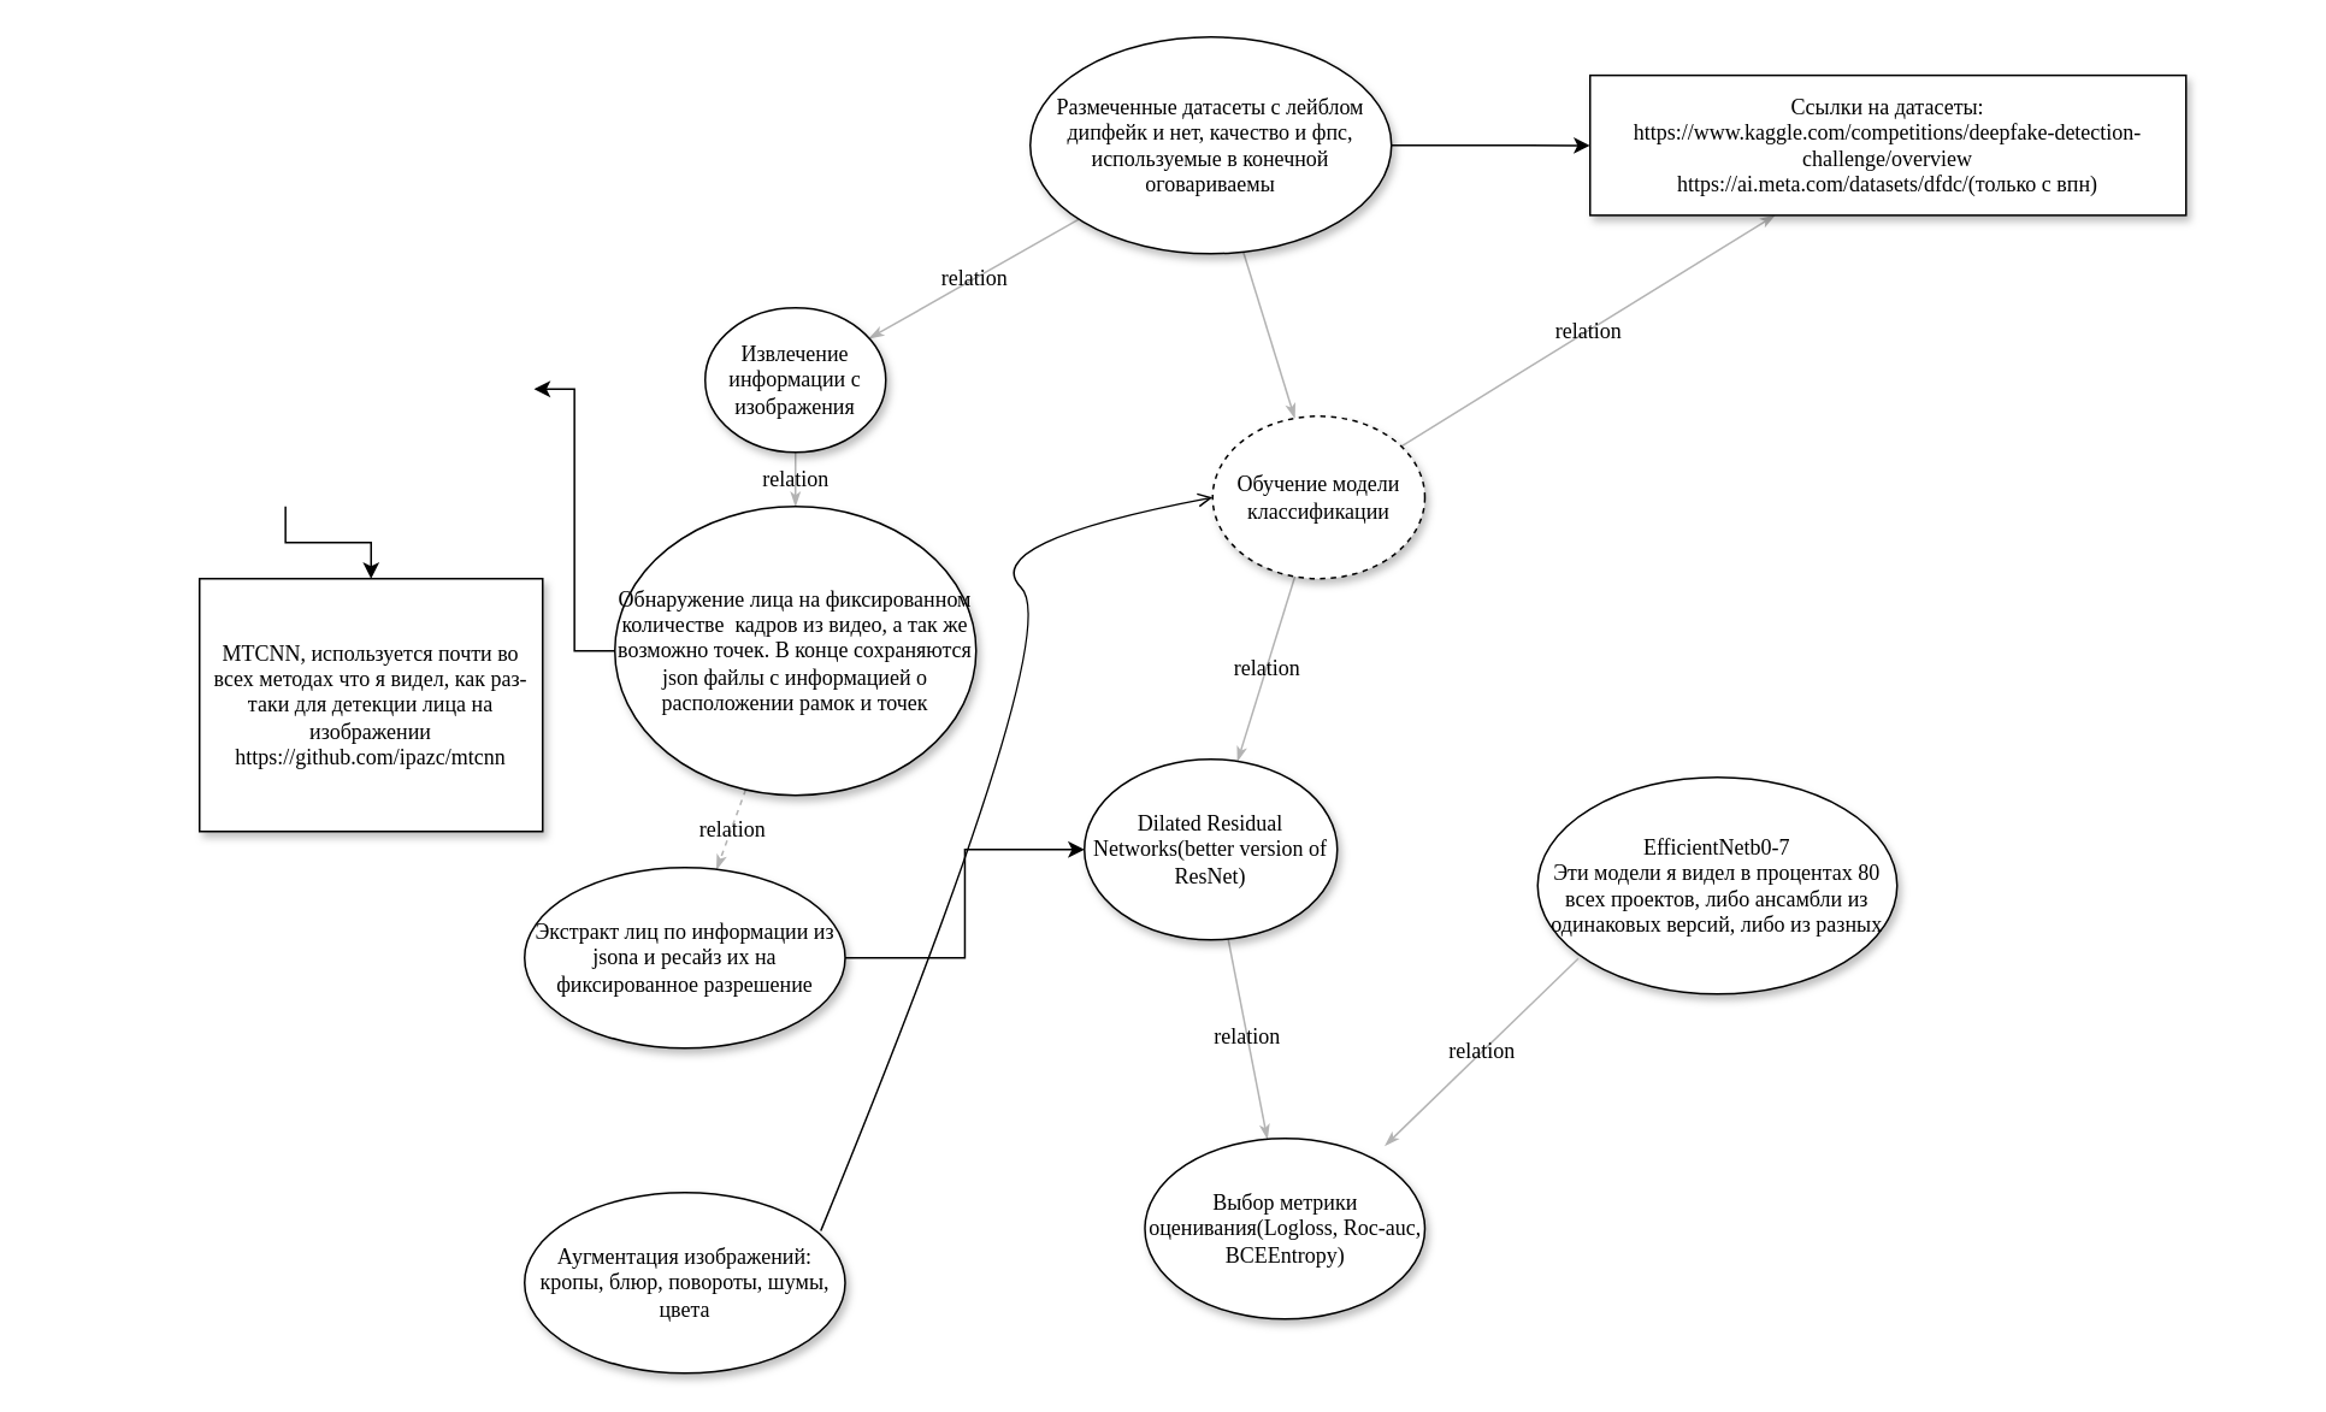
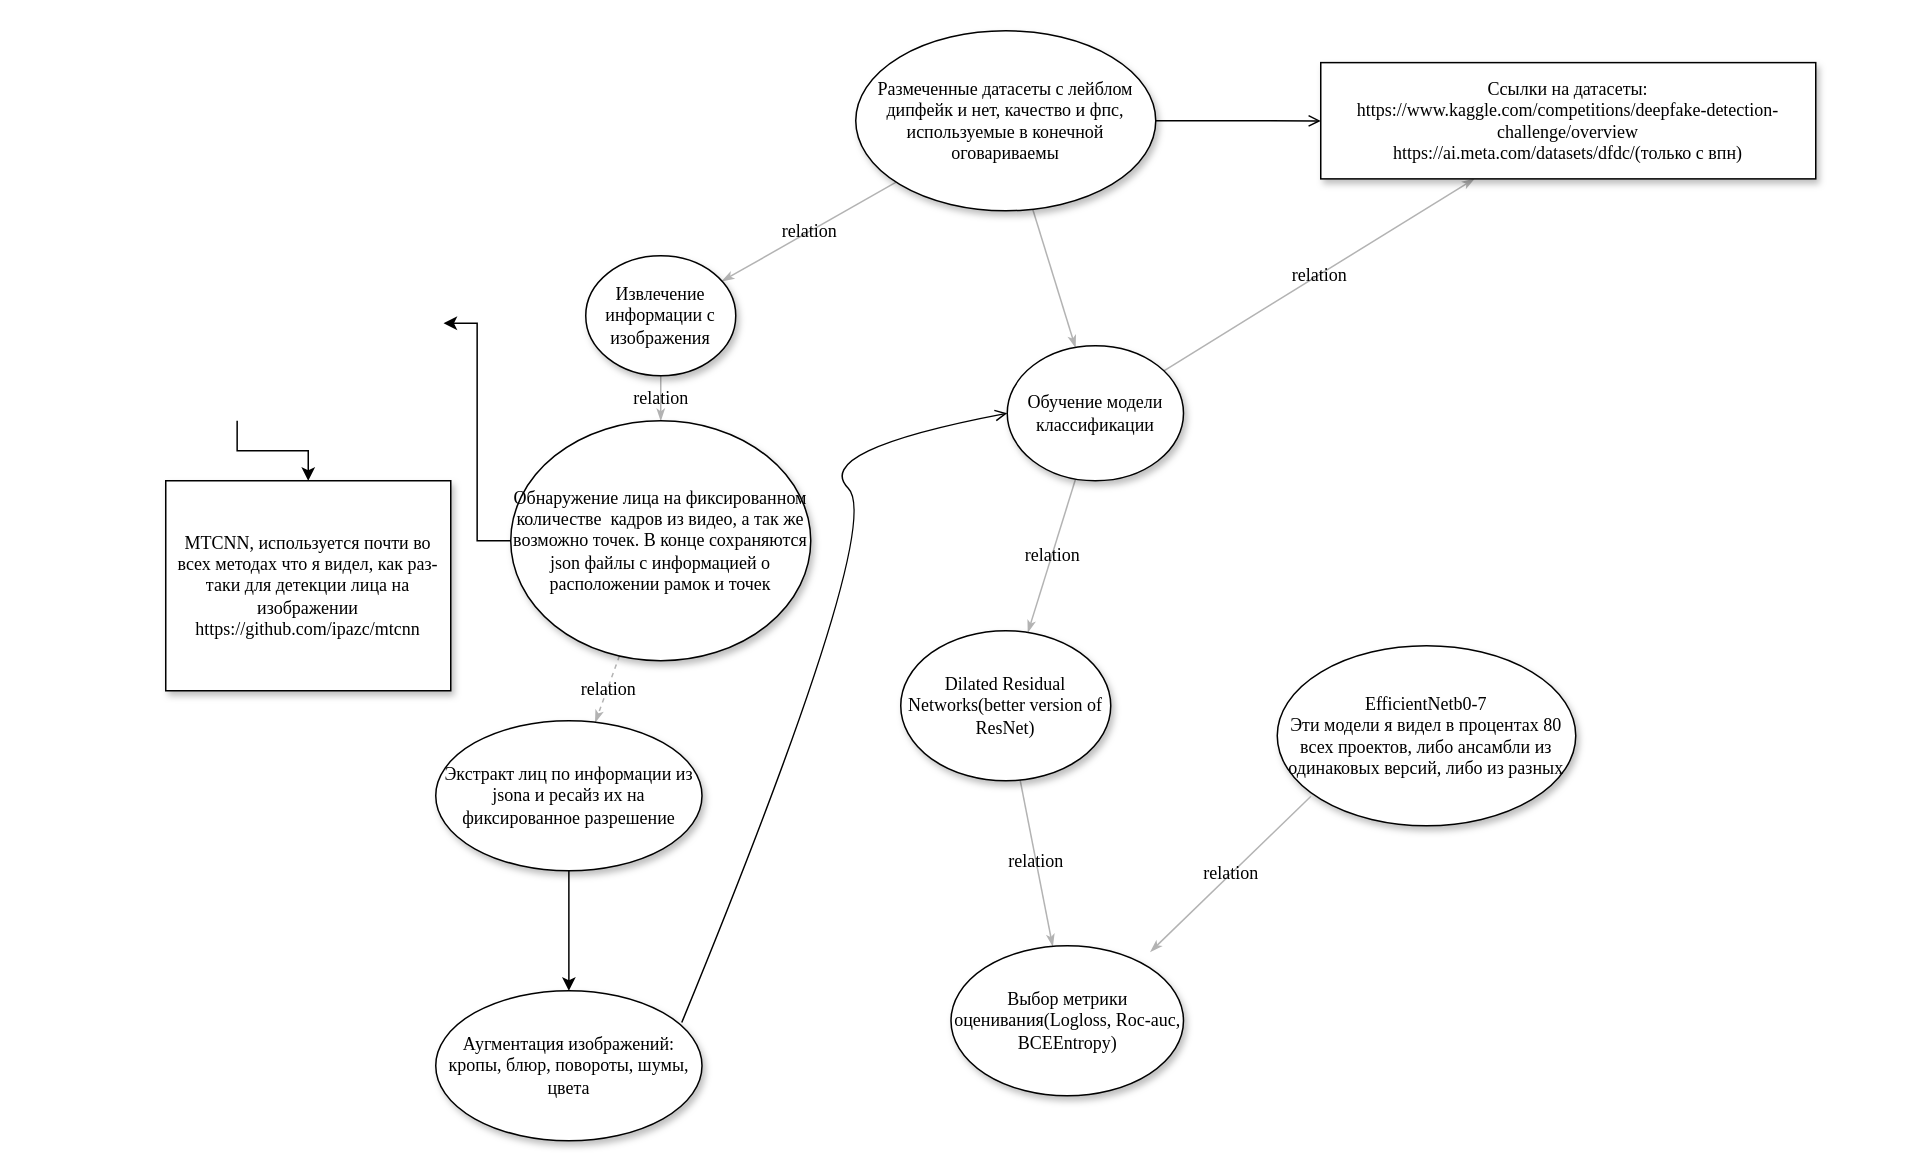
- <mxCell id="4" value="" style="edgeStyle=orthogonalEdgeStyle;rounded=0;orthogonalLoop=1;jettySize=auto;html=1;" edge="1" parent="1" source="5" target="20"><mxGeometry relative="1" as="geometry" /></mxCell>
+ <mxCell id="4" value="" style="edgeStyle=orthogonalEdgeStyle;rounded=0;orthogonalLoop=1;jettySize=auto;html=1;endArrow=open;" edge="1" parent="1" source="5" target="20"><mxGeometry relative="1" as="geometry" /></mxCell>
- <mxCell id="8" value="Обучение модели классификации" style="ellipse;whiteSpace=wrap;html=1;rounded=0;shadow=1;comic=0;labelBackgroundColor=none;strokeWidth=1;fontFamily=Verdana;fontSize=12;align=center;dashed=1;" vertex="1" parent="1"><mxGeometry x="671" y="230" width="117.5" height="90" as="geometry" /></mxCell>
+ <mxCell id="8" value="Обучение модели классификации" style="ellipse;whiteSpace=wrap;html=1;rounded=0;shadow=1;comic=0;labelBackgroundColor=none;strokeWidth=1;fontFamily=Verdana;fontSize=12;align=center;" vertex="1" parent="1"><mxGeometry x="671" y="230" width="117.5" height="90" as="geometry" /></mxCell>
- <mxCell id="18" value="" style="edgeStyle=orthogonalEdgeStyle;rounded=0;orthogonalLoop=1;jettySize=auto;html=1;" edge="1" parent="1" source="19" target="11"><mxGeometry relative="1" as="geometry" /></mxCell>
+ <mxCell id="18" value="" style="edgeStyle=orthogonalEdgeStyle;rounded=0;orthogonalLoop=1;jettySize=auto;html=1;" edge="1" parent="1" source="19" target="25"><mxGeometry relative="1" as="geometry" /></mxCell>
